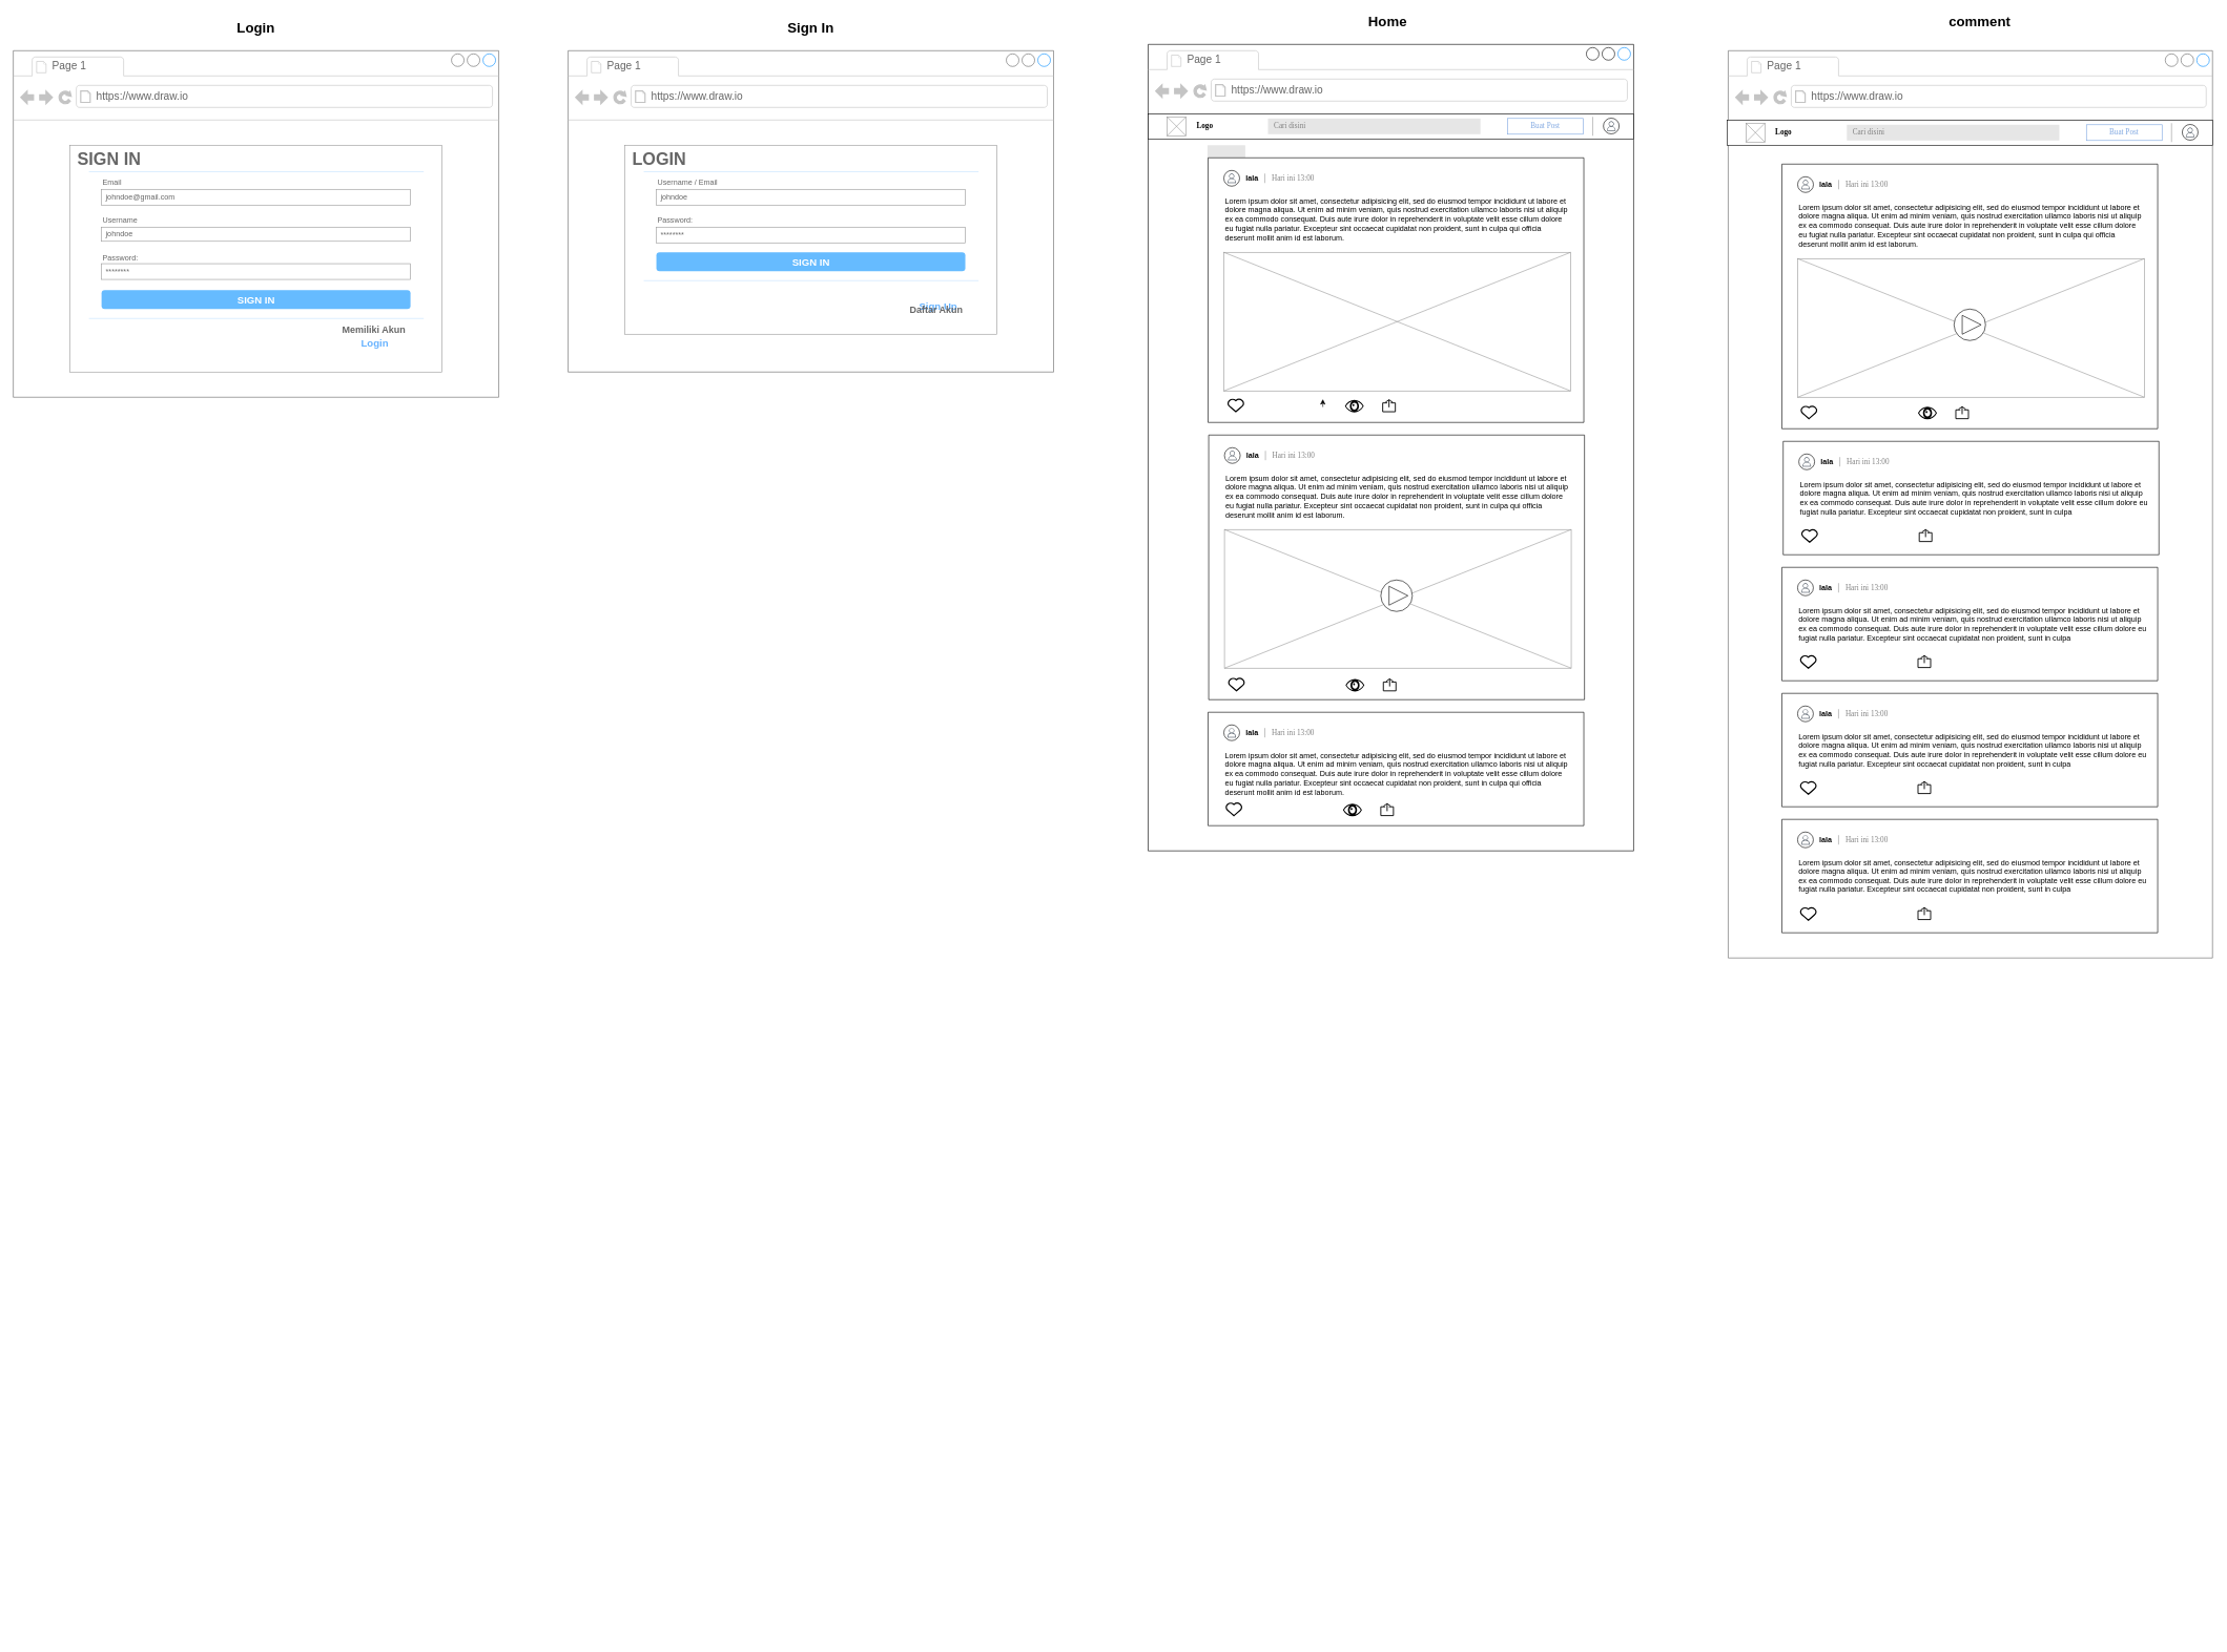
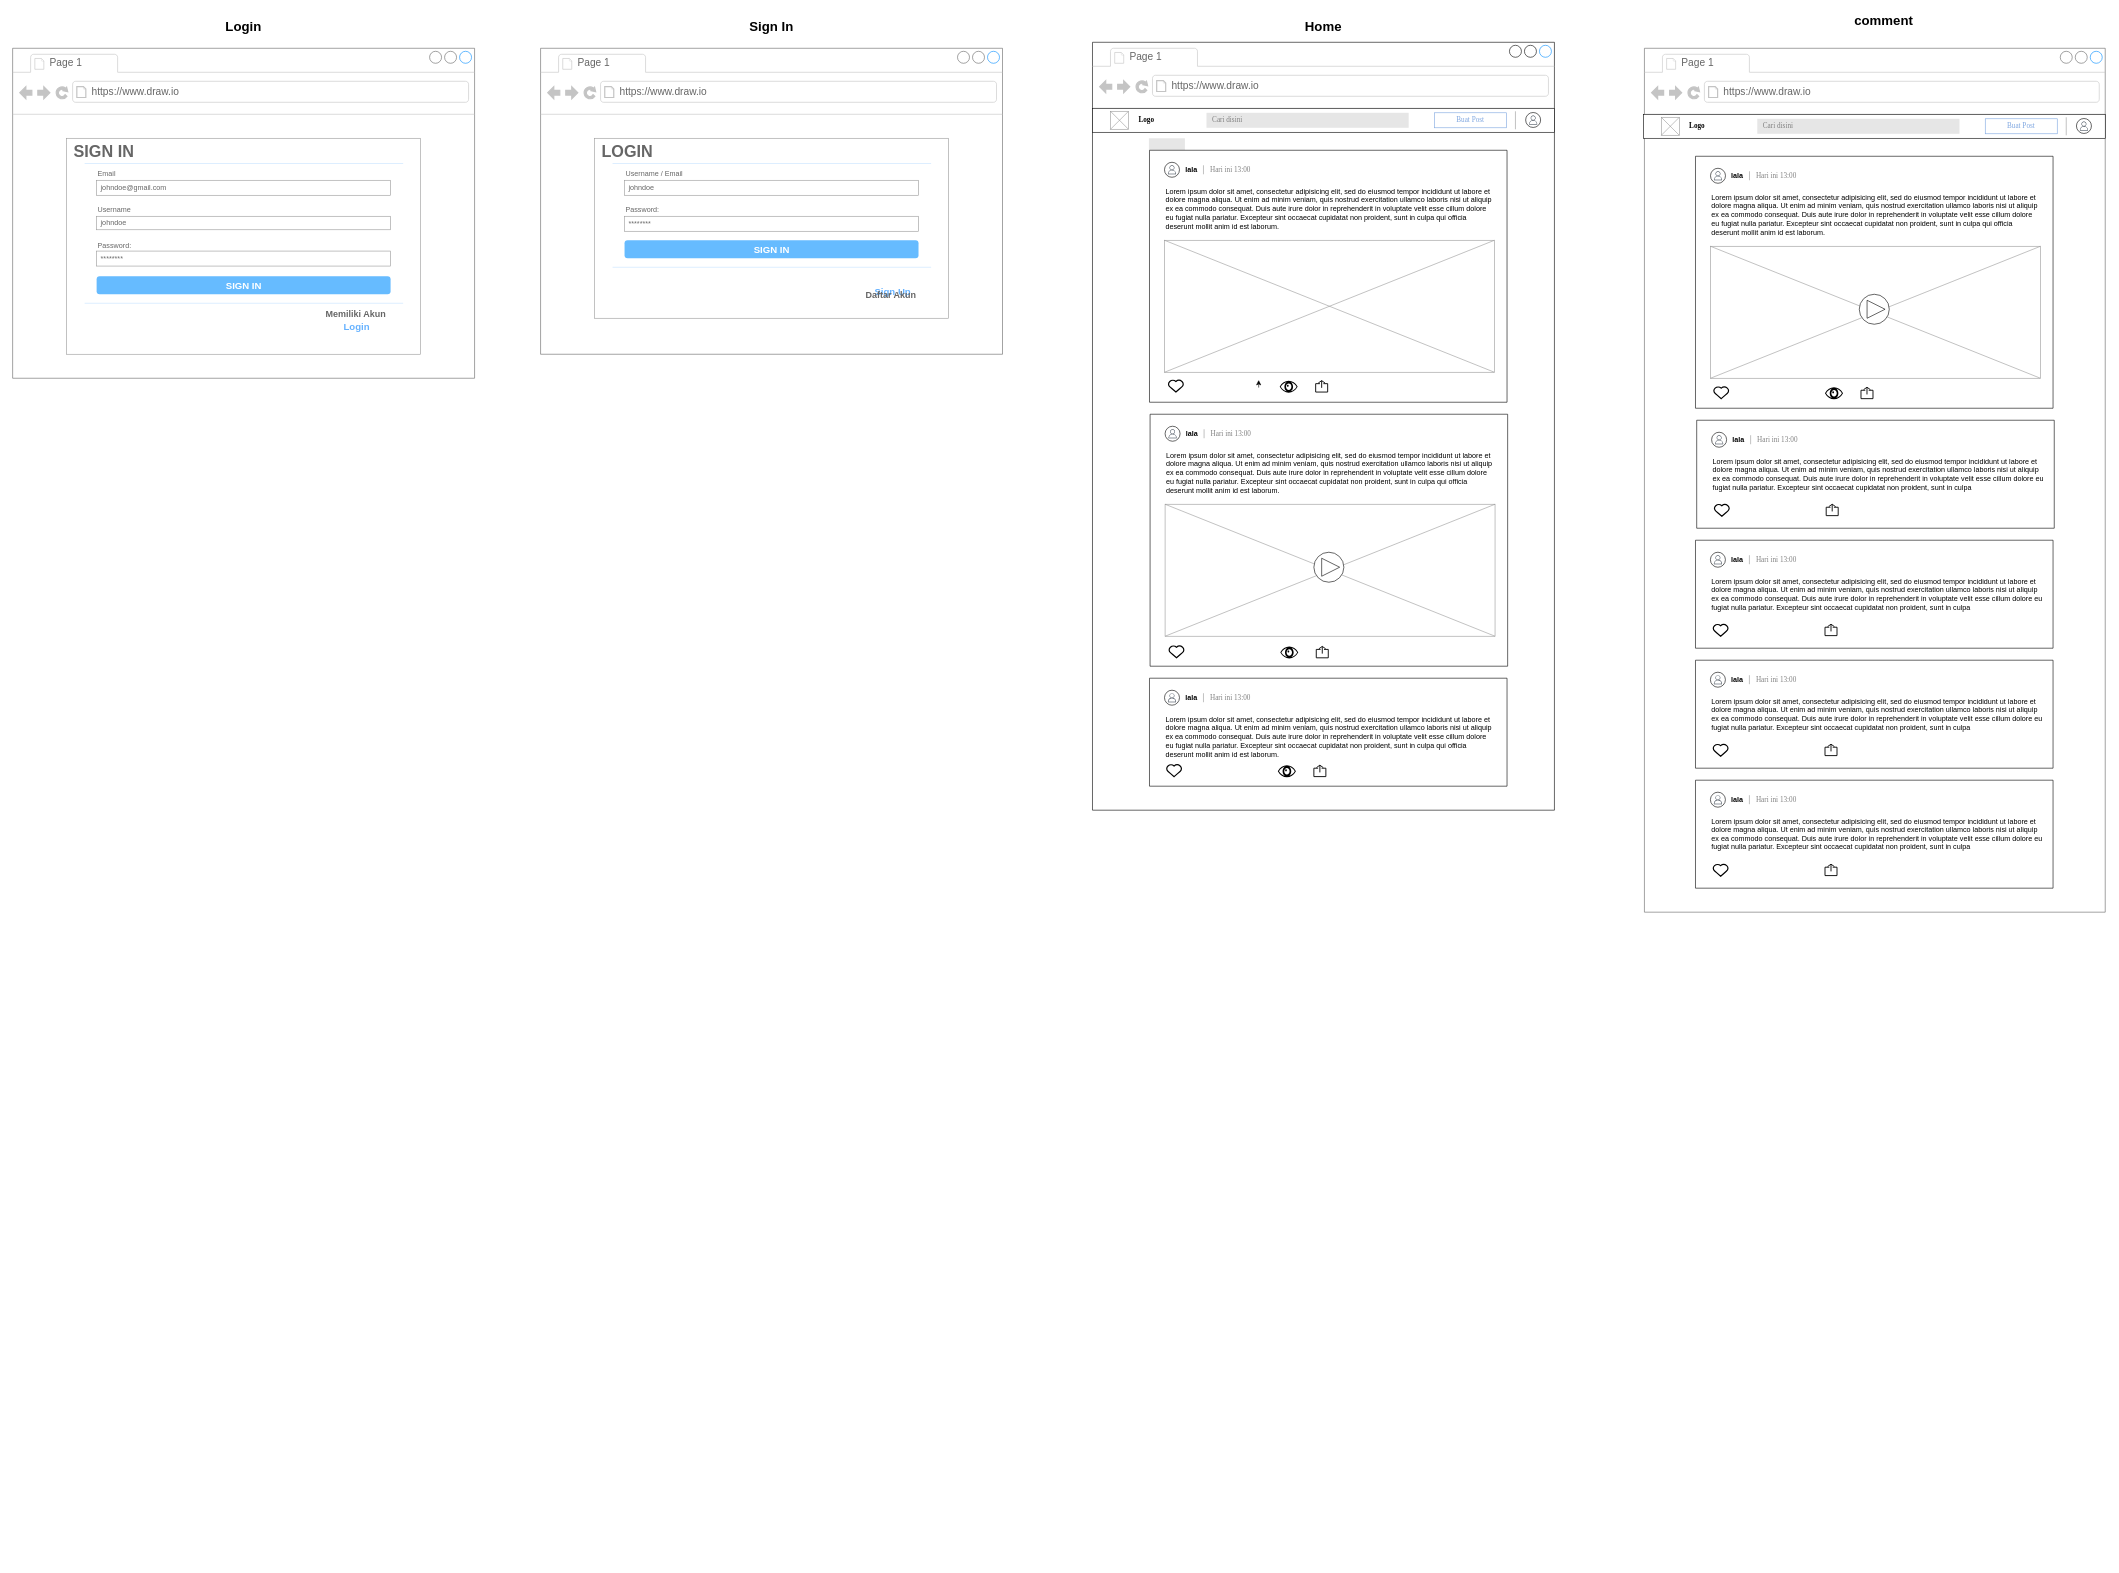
- <mxCell id="55" value="&lt;font style=&quot;font-size: 22px;&quot;&gt;&lt;b&gt;Home&lt;/b&gt;&lt;/font&gt;" style="text;html=1;align=center;verticalAlign=middle;whiteSpace=wrap;rounded=0;" parent="1" vertex="1"><mxGeometry x="2170" y="20" width="60" height="30" as="geometry" /></mxCell>
+ <mxCell id="55" value="&lt;font style=&quot;font-size: 22px;&quot;&gt;&lt;b&gt;Home&lt;/b&gt;&lt;/font&gt;" style="text;html=1;align=center;verticalAlign=middle;whiteSpace=wrap;rounded=0;" parent="1" vertex="1"><mxGeometry x="2175" y="30" width="60" height="30" as="geometry" /></mxCell>
